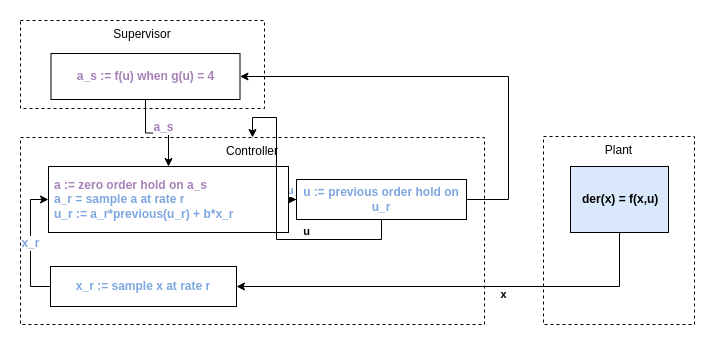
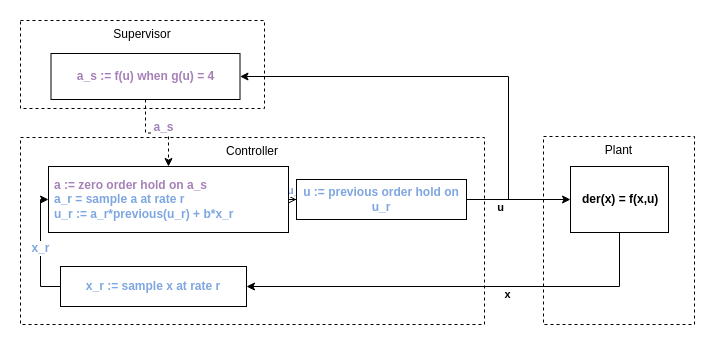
- <mxCell id="15" value="&lt;span style=&quot;font-size: 12px&quot;&gt;&lt;font color=&quot;#a680b8&quot;&gt;a_s&lt;/font&gt;&lt;/span&gt;" style="edgeStyle=orthogonalEdgeStyle;rounded=0;orthogonalLoop=1;jettySize=auto;html=1;exitX=0.5;exitY=1;exitDx=0;exitDy=0;fontStyle=1" edge="1" parent="1" source="13" target="5"><mxGeometry x="-0.382" y="18" relative="1" as="geometry"><mxPoint x="70" y="296" as="sourcePoint" /><mxPoint x="70" y="209" as="targetPoint" /><mxPoint as="offset" /></mxGeometry></mxCell>
+ <mxCell id="15" value="&lt;span style=&quot;font-size: 12px&quot;&gt;&lt;font color=&quot;#a680b8&quot;&gt;a_s&lt;/font&gt;&lt;/span&gt;" style="edgeStyle=orthogonalEdgeStyle;rounded=0;orthogonalLoop=1;jettySize=auto;html=1;exitX=0.5;exitY=1;exitDx=0;exitDy=0;fontStyle=1;dashed=1;" edge="1" parent="1" source="13" target="5"><mxGeometry x="-0.382" y="18" relative="1" as="geometry"><mxPoint x="70" y="296" as="sourcePoint" /><mxPoint x="70" y="209" as="targetPoint" /><mxPoint as="offset" /></mxGeometry></mxCell>
- <mxCell id="4" value="&lt;font color=&quot;#7ea6e0&quot;&gt;u_r&lt;/font&gt;" style="edgeStyle=orthogonalEdgeStyle;rounded=0;orthogonalLoop=1;jettySize=auto;html=1;fontStyle=1" parent="1" source="5" target="9" edge="1"><mxGeometry x="-0.082" y="-9" relative="1" as="geometry"><mxPoint as="offset" /></mxGeometry></mxCell>
+ <mxCell id="4" value="&lt;font color=&quot;#7ea6e0&quot;&gt;u_r&lt;/font&gt;" style="edgeStyle=orthogonalEdgeStyle;rounded=0;orthogonalLoop=1;jettySize=auto;html=1;fontStyle=1;endArrow=open;" parent="1" source="5" target="9" edge="1"><mxGeometry x="-0.082" y="-9" relative="1" as="geometry"><mxPoint as="offset" /></mxGeometry></mxCell>
- <mxCell id="11" value="der(x) = f(x,u)" style="rounded=0;whiteSpace=wrap;html=1;align=left;spacingLeft=10;fontStyle=1;fillColor=#dae8fc;" parent="1" vertex="1"><mxGeometry x="570" y="166" width="98" height="66" as="geometry" /></mxCell>
+ <mxCell id="11" value="der(x) = f(x,u)" style="rounded=0;whiteSpace=wrap;html=1;align=left;spacingLeft=10;fontStyle=1" parent="1" vertex="1"><mxGeometry x="570" y="166" width="98" height="66" as="geometry" /></mxCell>
- <mxCell id="8" value="u" style="edgeStyle=orthogonalEdgeStyle;rounded=0;orthogonalLoop=1;jettySize=auto;html=1;fontStyle=1;" parent="1" source="9" target="2" edge="1"><mxGeometry x="-0.346" y="-8" relative="1" as="geometry"><mxPoint as="offset" /></mxGeometry></mxCell>
+ <mxCell id="8" value="u" style="edgeStyle=orthogonalEdgeStyle;rounded=0;orthogonalLoop=1;jettySize=auto;html=1;fontStyle=1" parent="1" source="9" target="11" edge="1"><mxGeometry x="-0.346" y="-8" relative="1" as="geometry"><mxPoint as="offset" /></mxGeometry></mxCell>
- <mxCell id="7" value="&lt;font color=&quot;#7ea6e0&quot;&gt;x_r := sample x at rate r&lt;/font&gt;" style="rounded=0;whiteSpace=wrap;html=1;fontStyle=1" parent="1" vertex="1"><mxGeometry x="50" y="266" width="186" height="40" as="geometry" /></mxCell>
+ <mxCell id="7" value="&lt;font color=&quot;#7ea6e0&quot;&gt;x_r := sample x at rate r&lt;/font&gt;" style="rounded=0;whiteSpace=wrap;html=1;fontStyle=1" parent="1" vertex="1"><mxGeometry x="60" y="266" width="186" height="40" as="geometry" /></mxCell>
